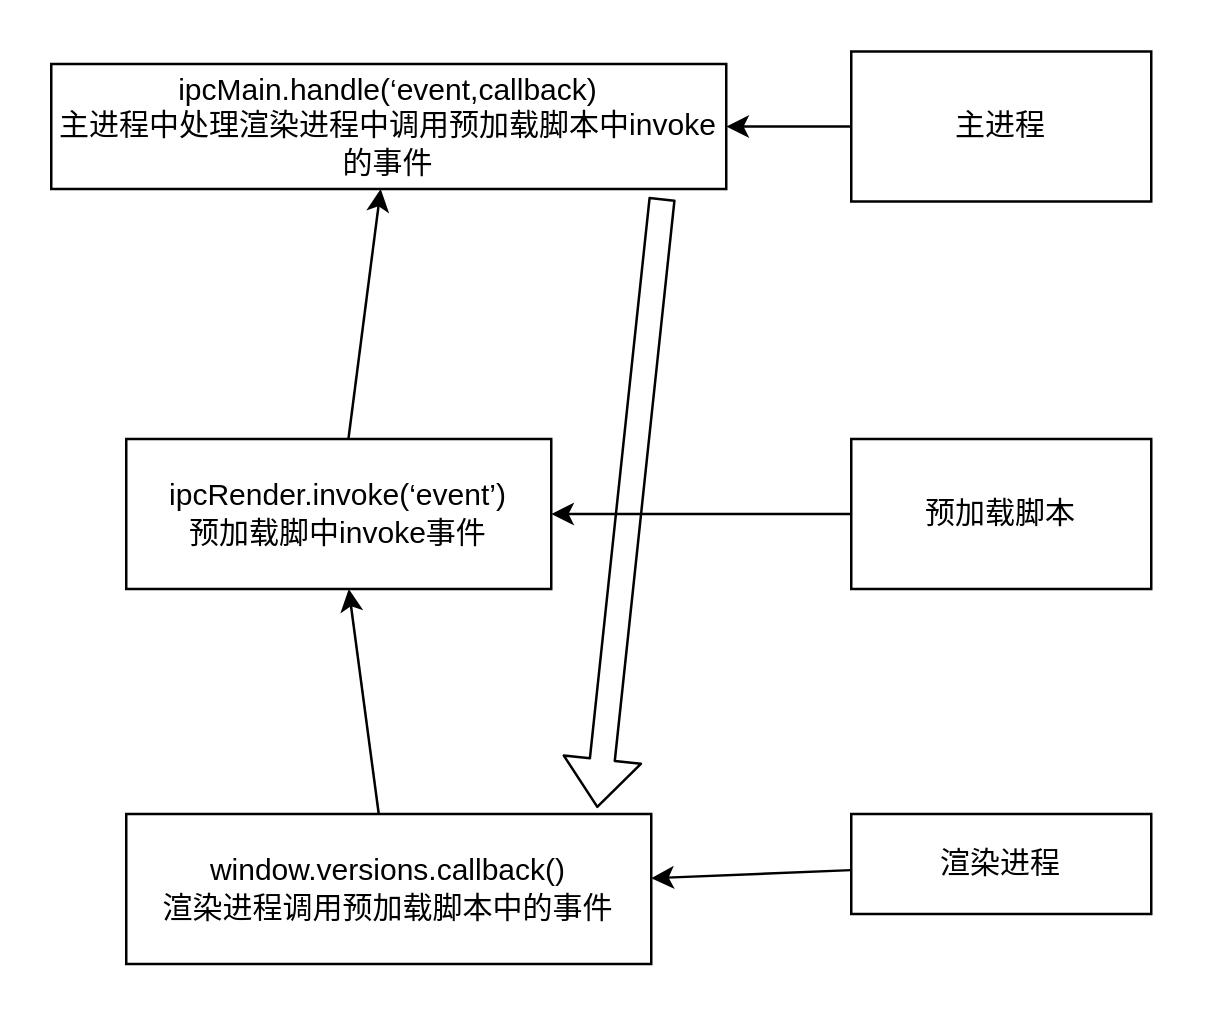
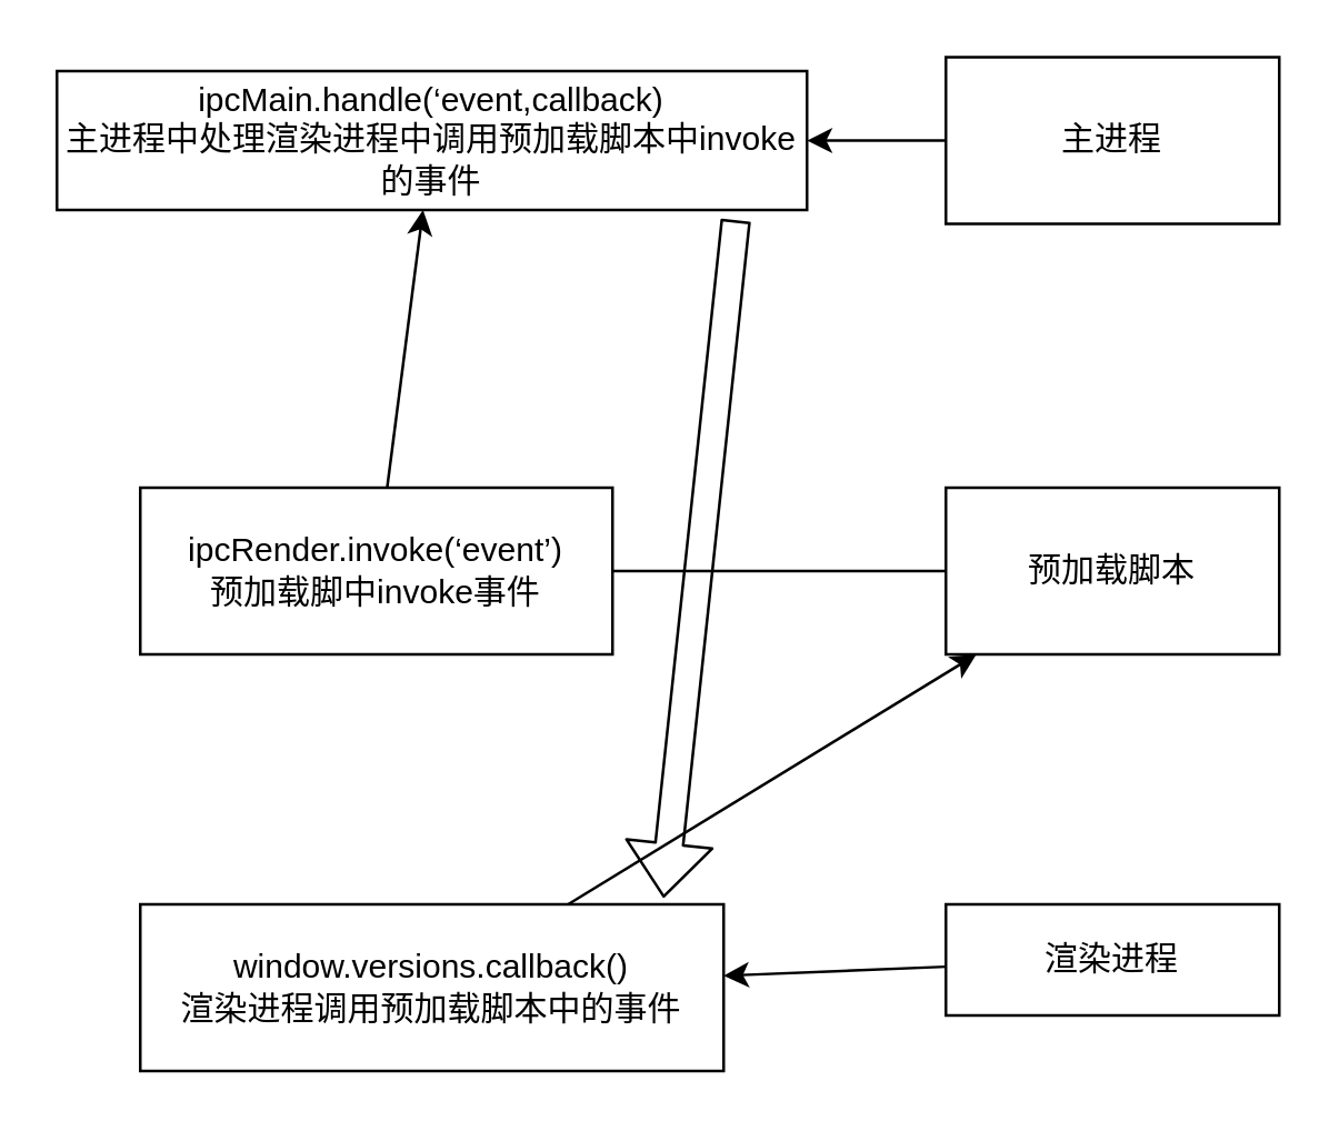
- <mxCell id="2" value="" style="edgeStyle=none;html=1;" edge="1" parent="1" source="3" target="9"><mxGeometry relative="1" as="geometry" /></mxCell>
+ <mxCell id="2" value="" style="edgeStyle=none;html=1;endArrow=none;" edge="1" parent="1" source="3" target="9"><mxGeometry relative="1" as="geometry" /></mxCell>
- <mxCell id="12" value="" style="edgeStyle=none;html=1;" edge="1" parent="1" source="13" target="9"><mxGeometry relative="1" as="geometry" /></mxCell>
+ <mxCell id="12" value="" style="edgeStyle=none;html=1;" edge="1" parent="1" source="13" target="3"><mxGeometry relative="1" as="geometry" /></mxCell>
